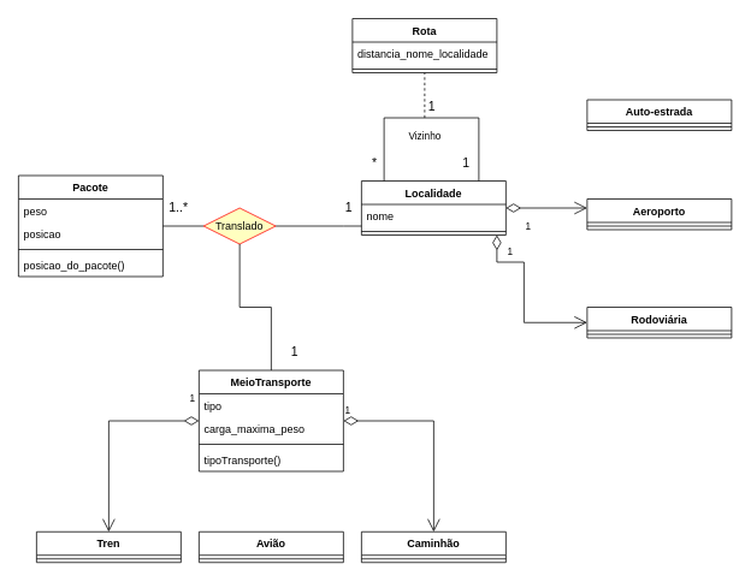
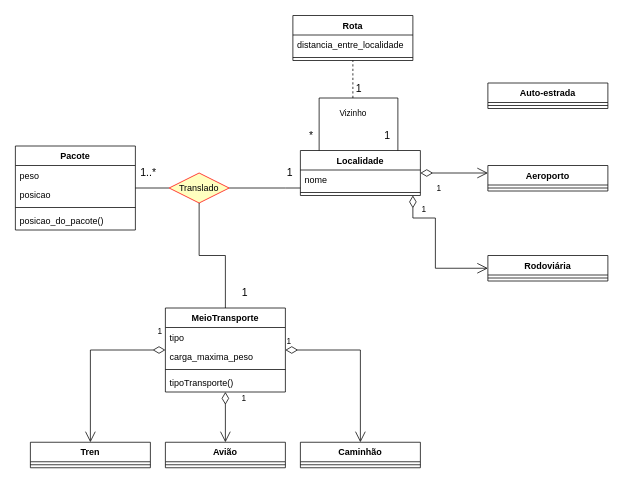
- <mxCell id="43" value="distancia_nome_localidade" style="text;strokeColor=none;fillColor=none;align=left;verticalAlign=top;spacingLeft=4;spacingRight=4;overflow=hidden;rotatable=0;points=[[0,0.5],[1,0.5]];portConstraint=eastwest;" vertex="1" parent="42"><mxGeometry y="26" width="160" height="26" as="geometry" /></mxCell>
+ <mxCell id="43" value="distancia_entre_localidade" style="text;strokeColor=none;fillColor=none;align=left;verticalAlign=top;spacingLeft=4;spacingRight=4;overflow=hidden;rotatable=0;points=[[0,0.5],[1,0.5]];portConstraint=eastwest;" vertex="1" parent="42"><mxGeometry y="26" width="160" height="26" as="geometry" /></mxCell>
+ <mxCell id="23" value="1" style="endArrow=open;html=1;endSize=12;startArrow=diamondThin;startSize=14;startFill=0;edgeStyle=orthogonalEdgeStyle;align=left;verticalAlign=bottom;rounded=0;" parent="1" source="10" target="17" edge="1"><mxGeometry x="-0.463" y="20" relative="1" as="geometry"><mxPoint x="240" y="640" as="sourcePoint" /><mxPoint x="400" y="640" as="targetPoint" /><mxPoint as="offset" /></mxGeometry></mxCell>
